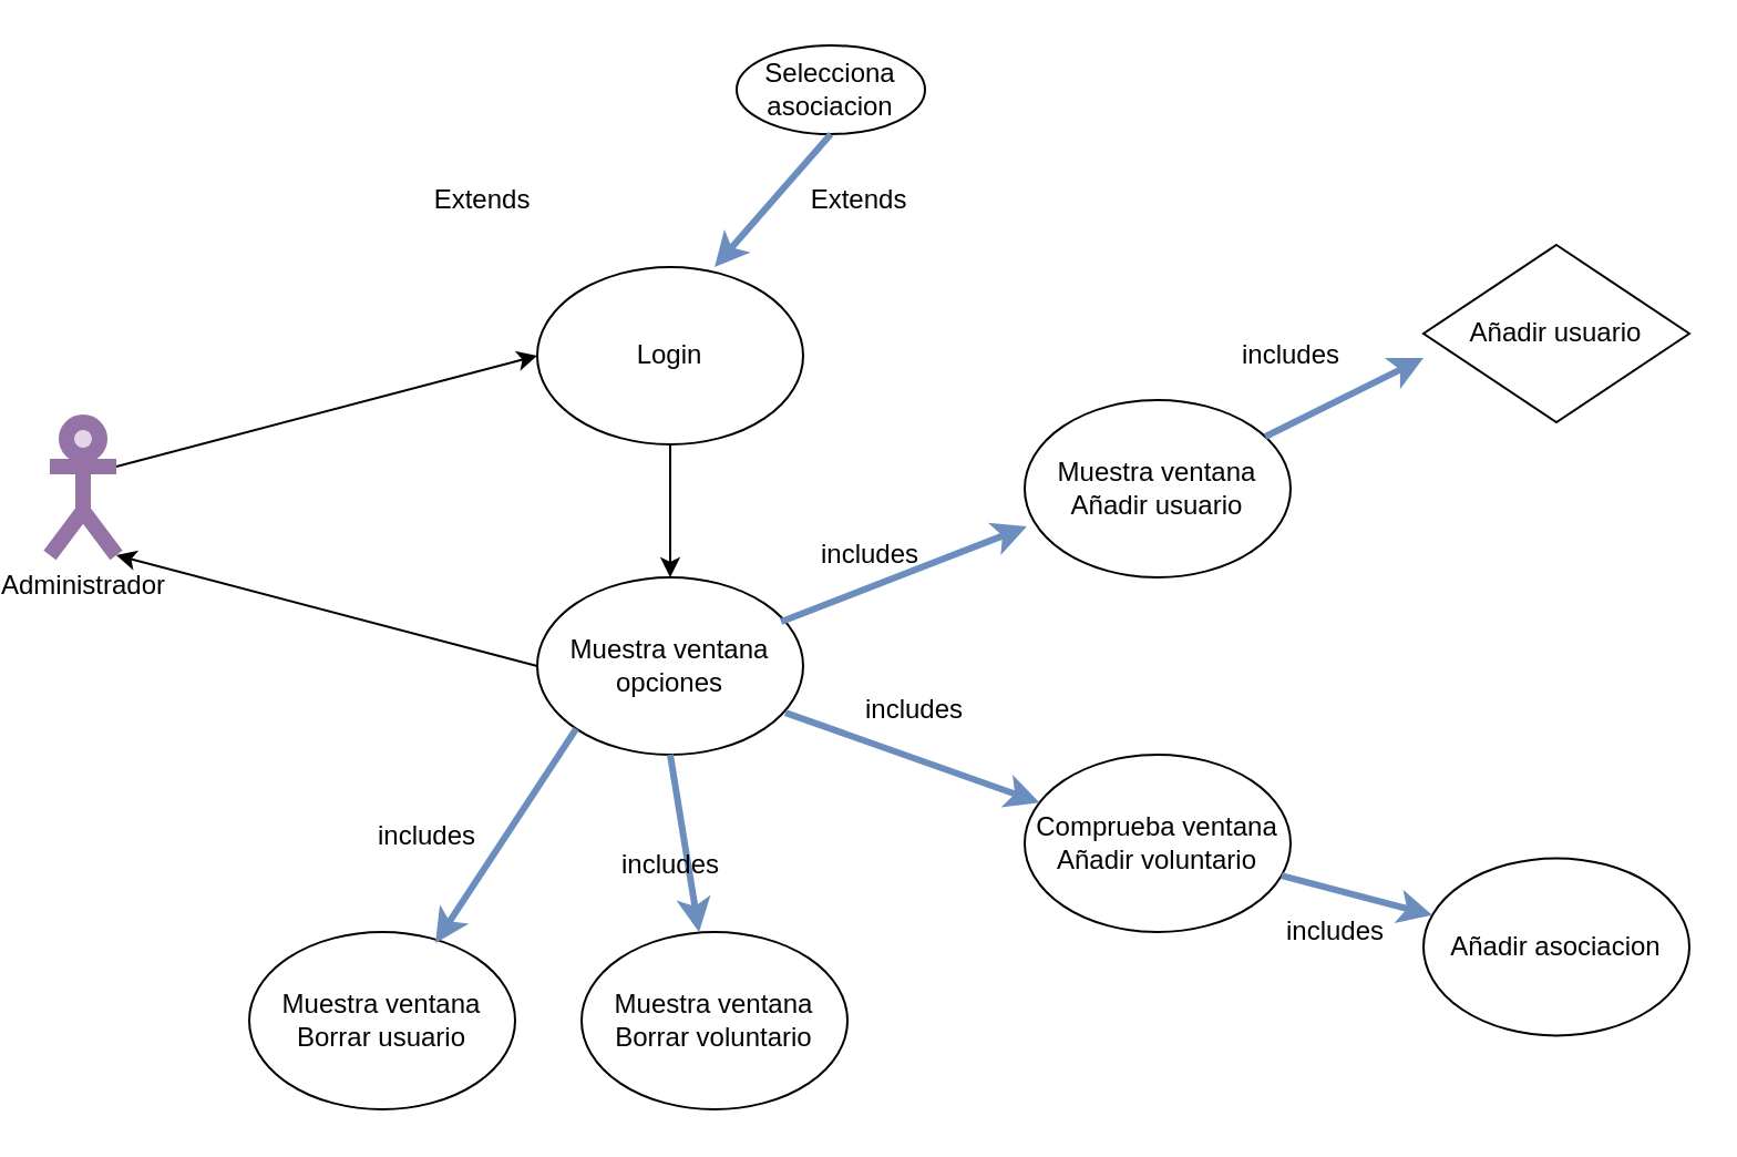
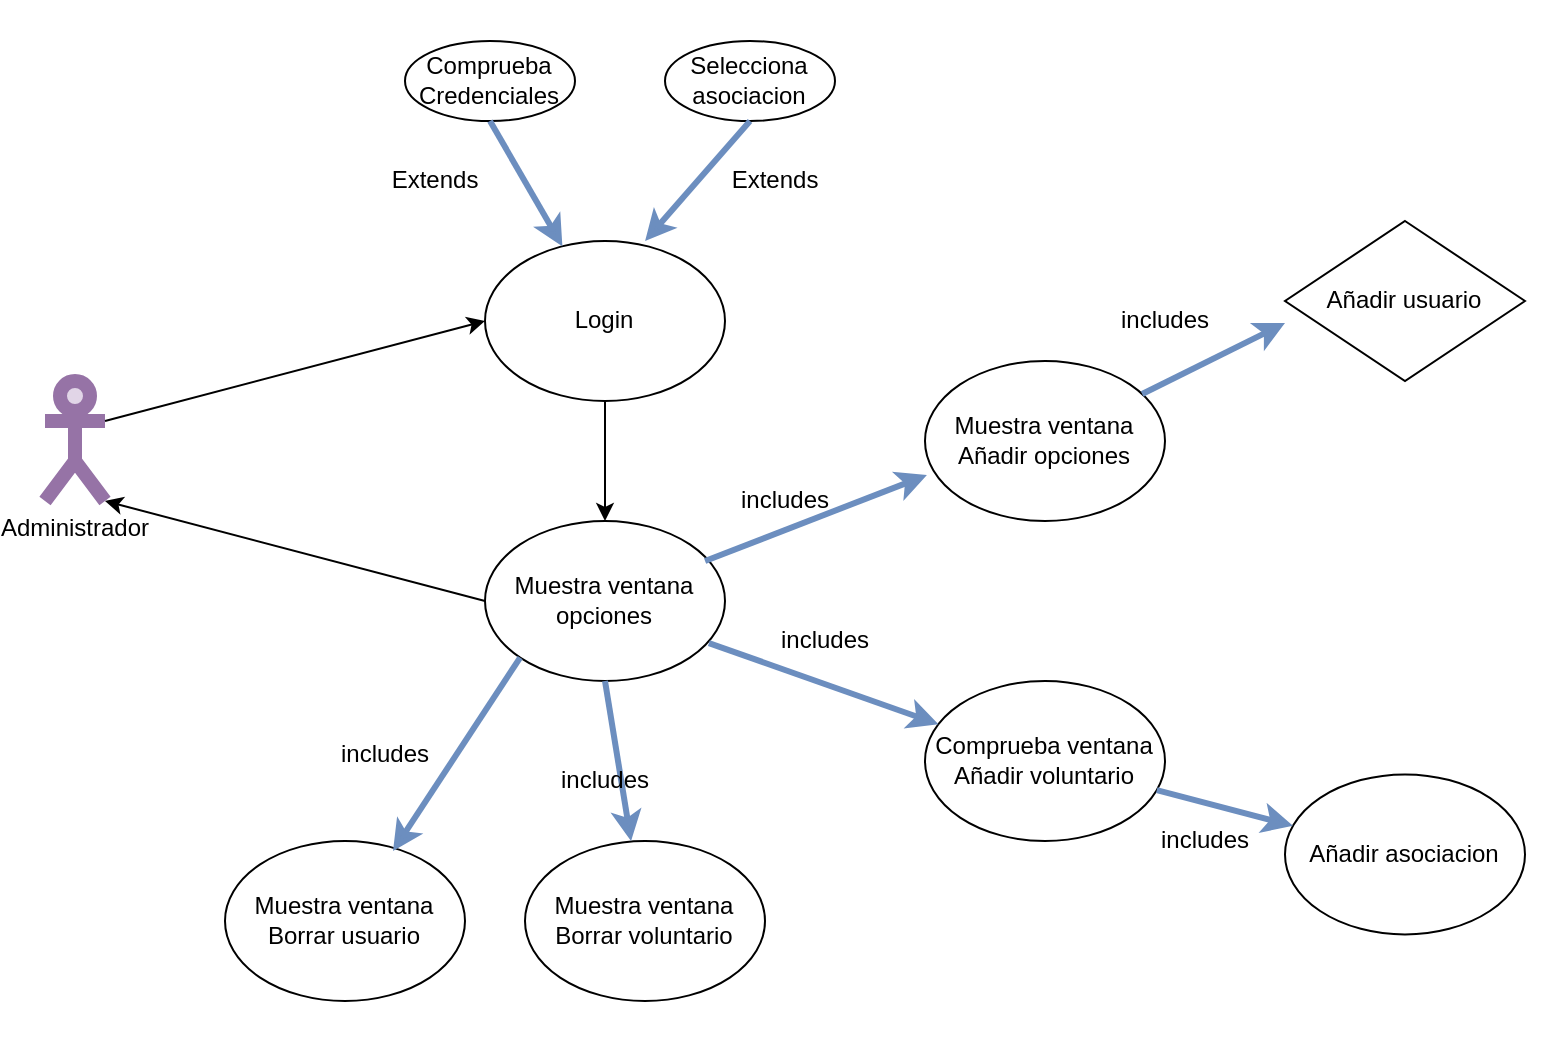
+ <mxCell id="4" value="&lt;div&gt;Comprueba&lt;/div&gt;&lt;div&gt;Credenciales&lt;br&gt;&lt;/div&gt;" style="ellipse;whiteSpace=wrap;html=1;" vertex="1" parent="1"><mxGeometry x="200" y="20" width="85" height="40" as="geometry" /></mxCell>
+ <mxCell id="6" value="" style="endArrow=classic;html=1;exitX=0.5;exitY=1;exitDx=0;exitDy=0;strokeWidth=3;fillColor=#dae8fc;strokeColor=#6c8ebf;" edge="1" parent="1" source="4" target="3"><mxGeometry width="50" height="50" relative="1" as="geometry"><mxPoint x="460" y="190" as="sourcePoint" /><mxPoint x="510" y="140" as="targetPoint" /></mxGeometry></mxCell>
- <mxCell id="15" value="&lt;div&gt;Muestra ventana&lt;br&gt;&lt;/div&gt;&lt;div&gt;Añadir usuario&lt;/div&gt;" style="ellipse;whiteSpace=wrap;html=1;" vertex="1" parent="1"><mxGeometry x="460" y="180" width="120" height="80" as="geometry" /></mxCell>
+ <mxCell id="15" value="&lt;div&gt;Muestra ventana&lt;br&gt;&lt;/div&gt;&lt;div&gt;Añadir opciones&lt;/div&gt;" style="ellipse;whiteSpace=wrap;html=1;" vertex="1" parent="1"><mxGeometry x="460" y="180" width="120" height="80" as="geometry" /></mxCell>
